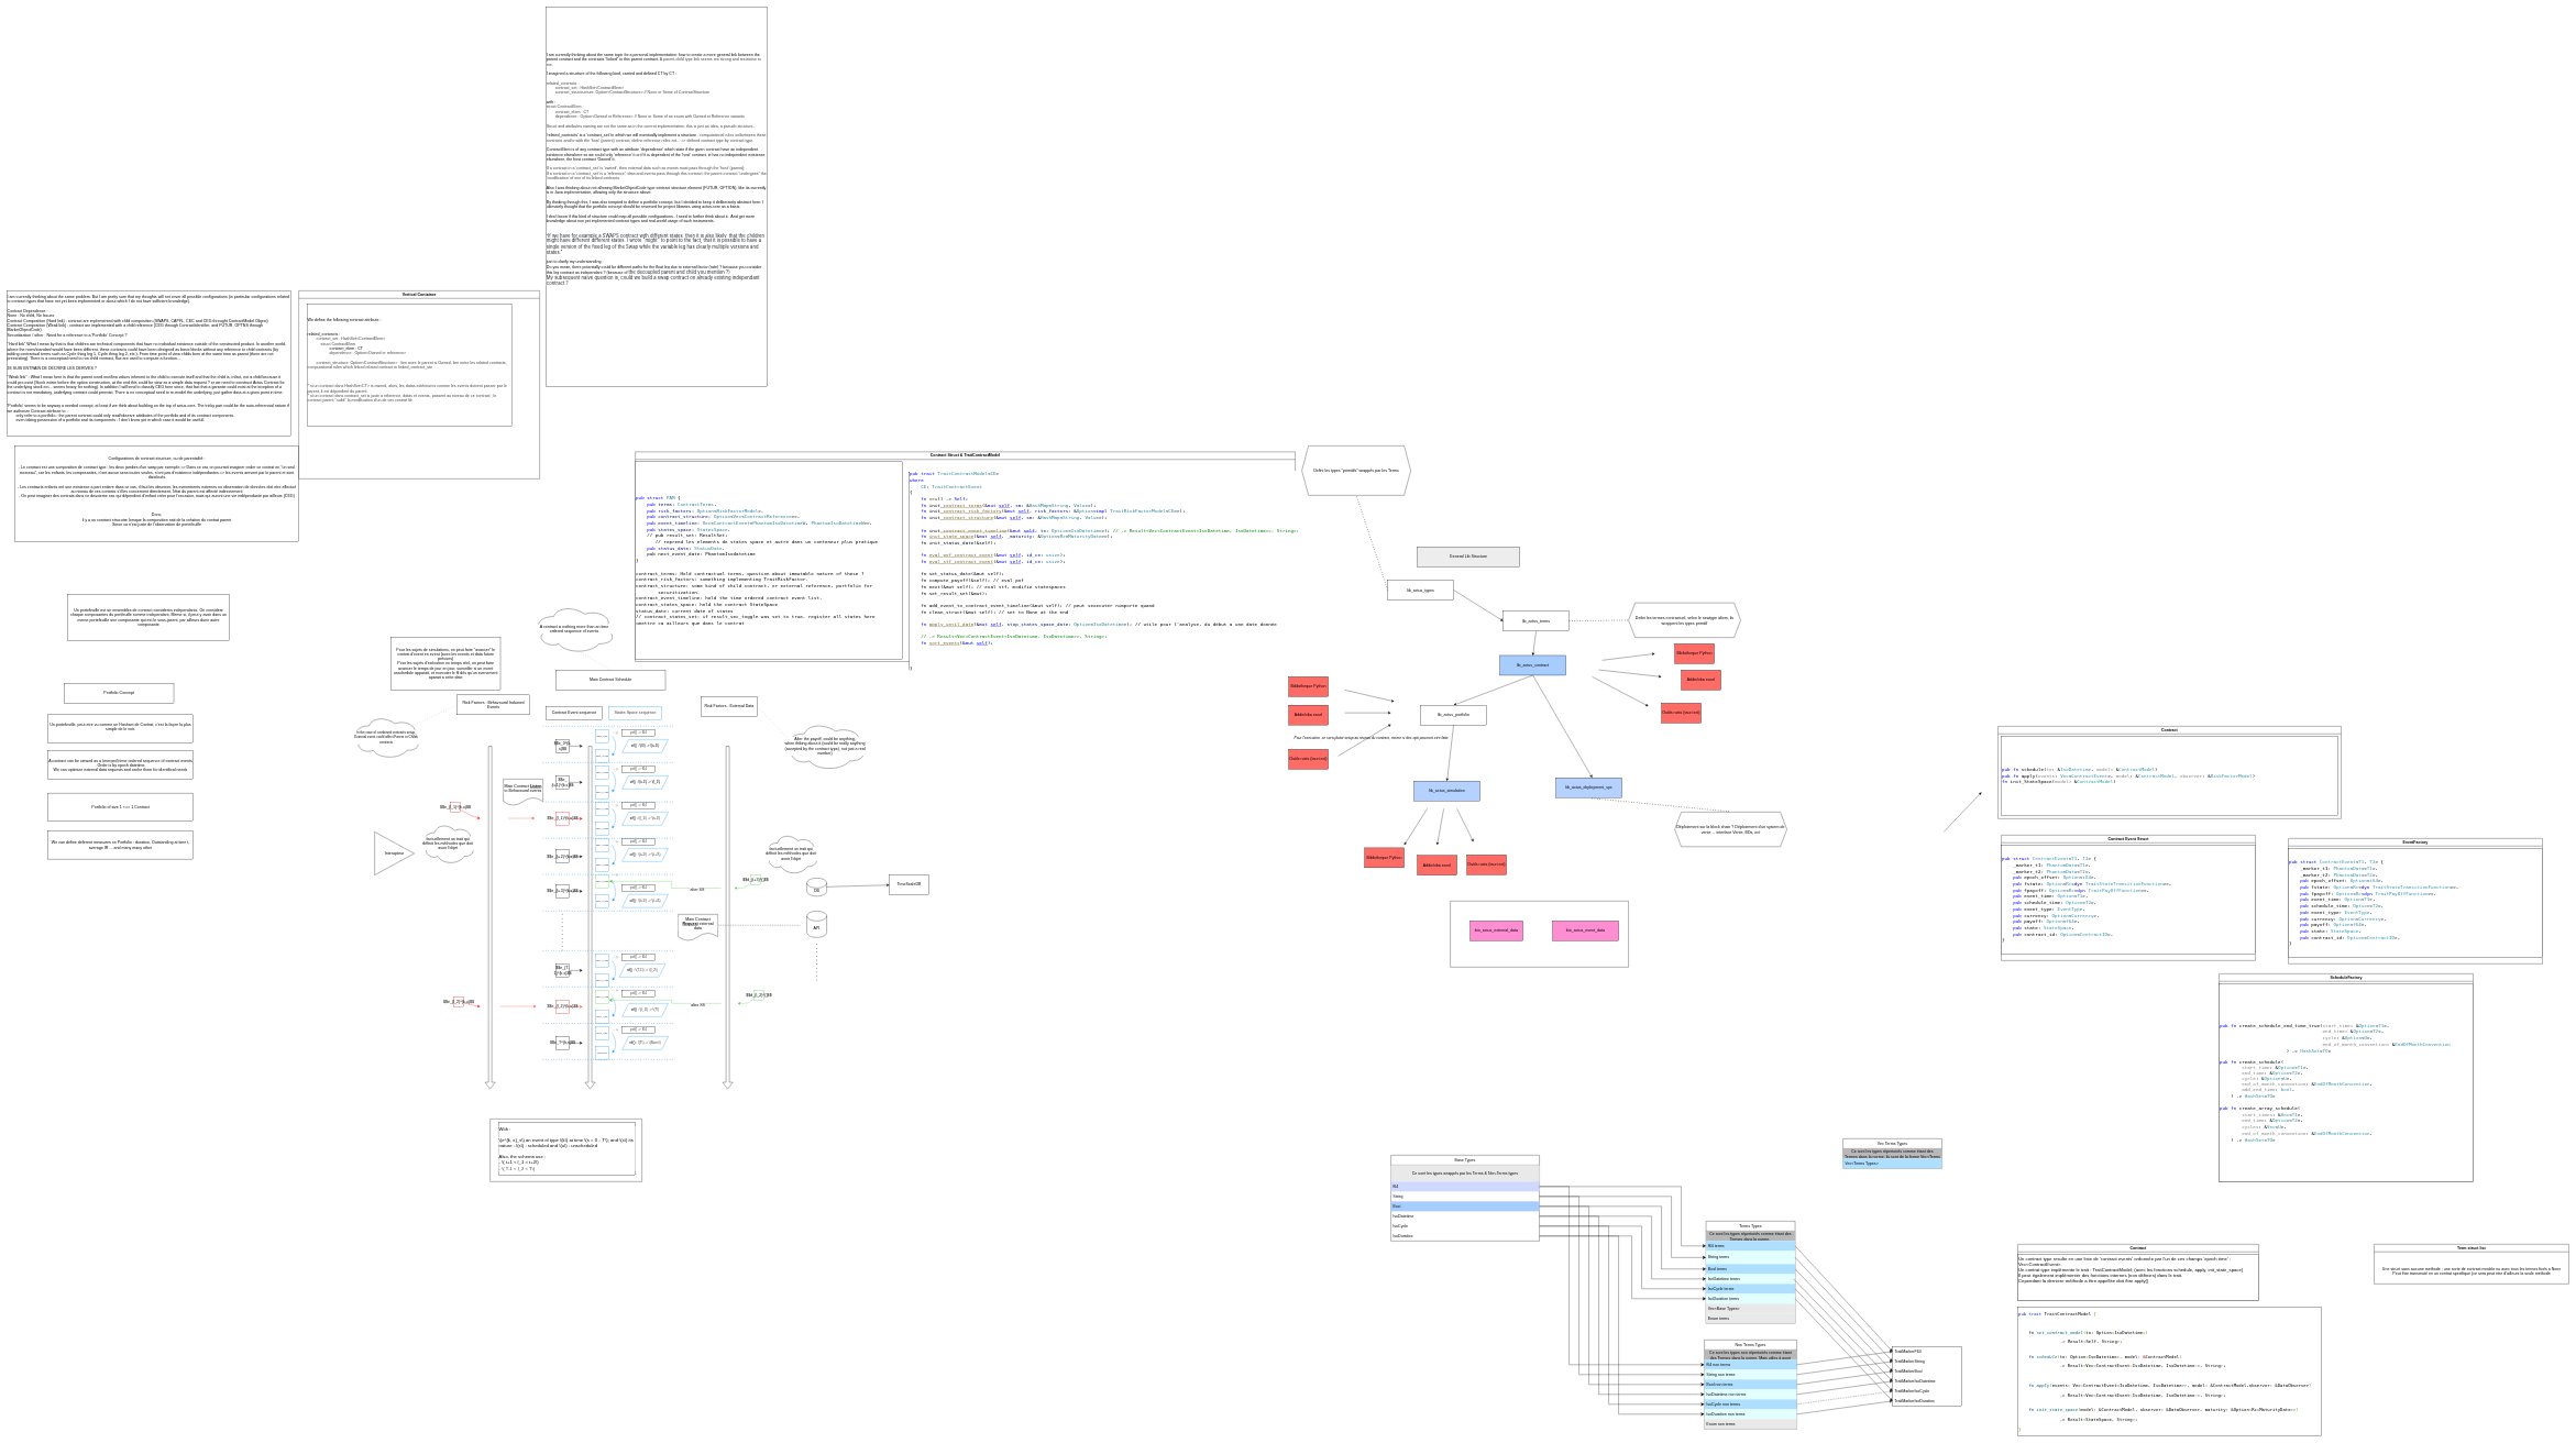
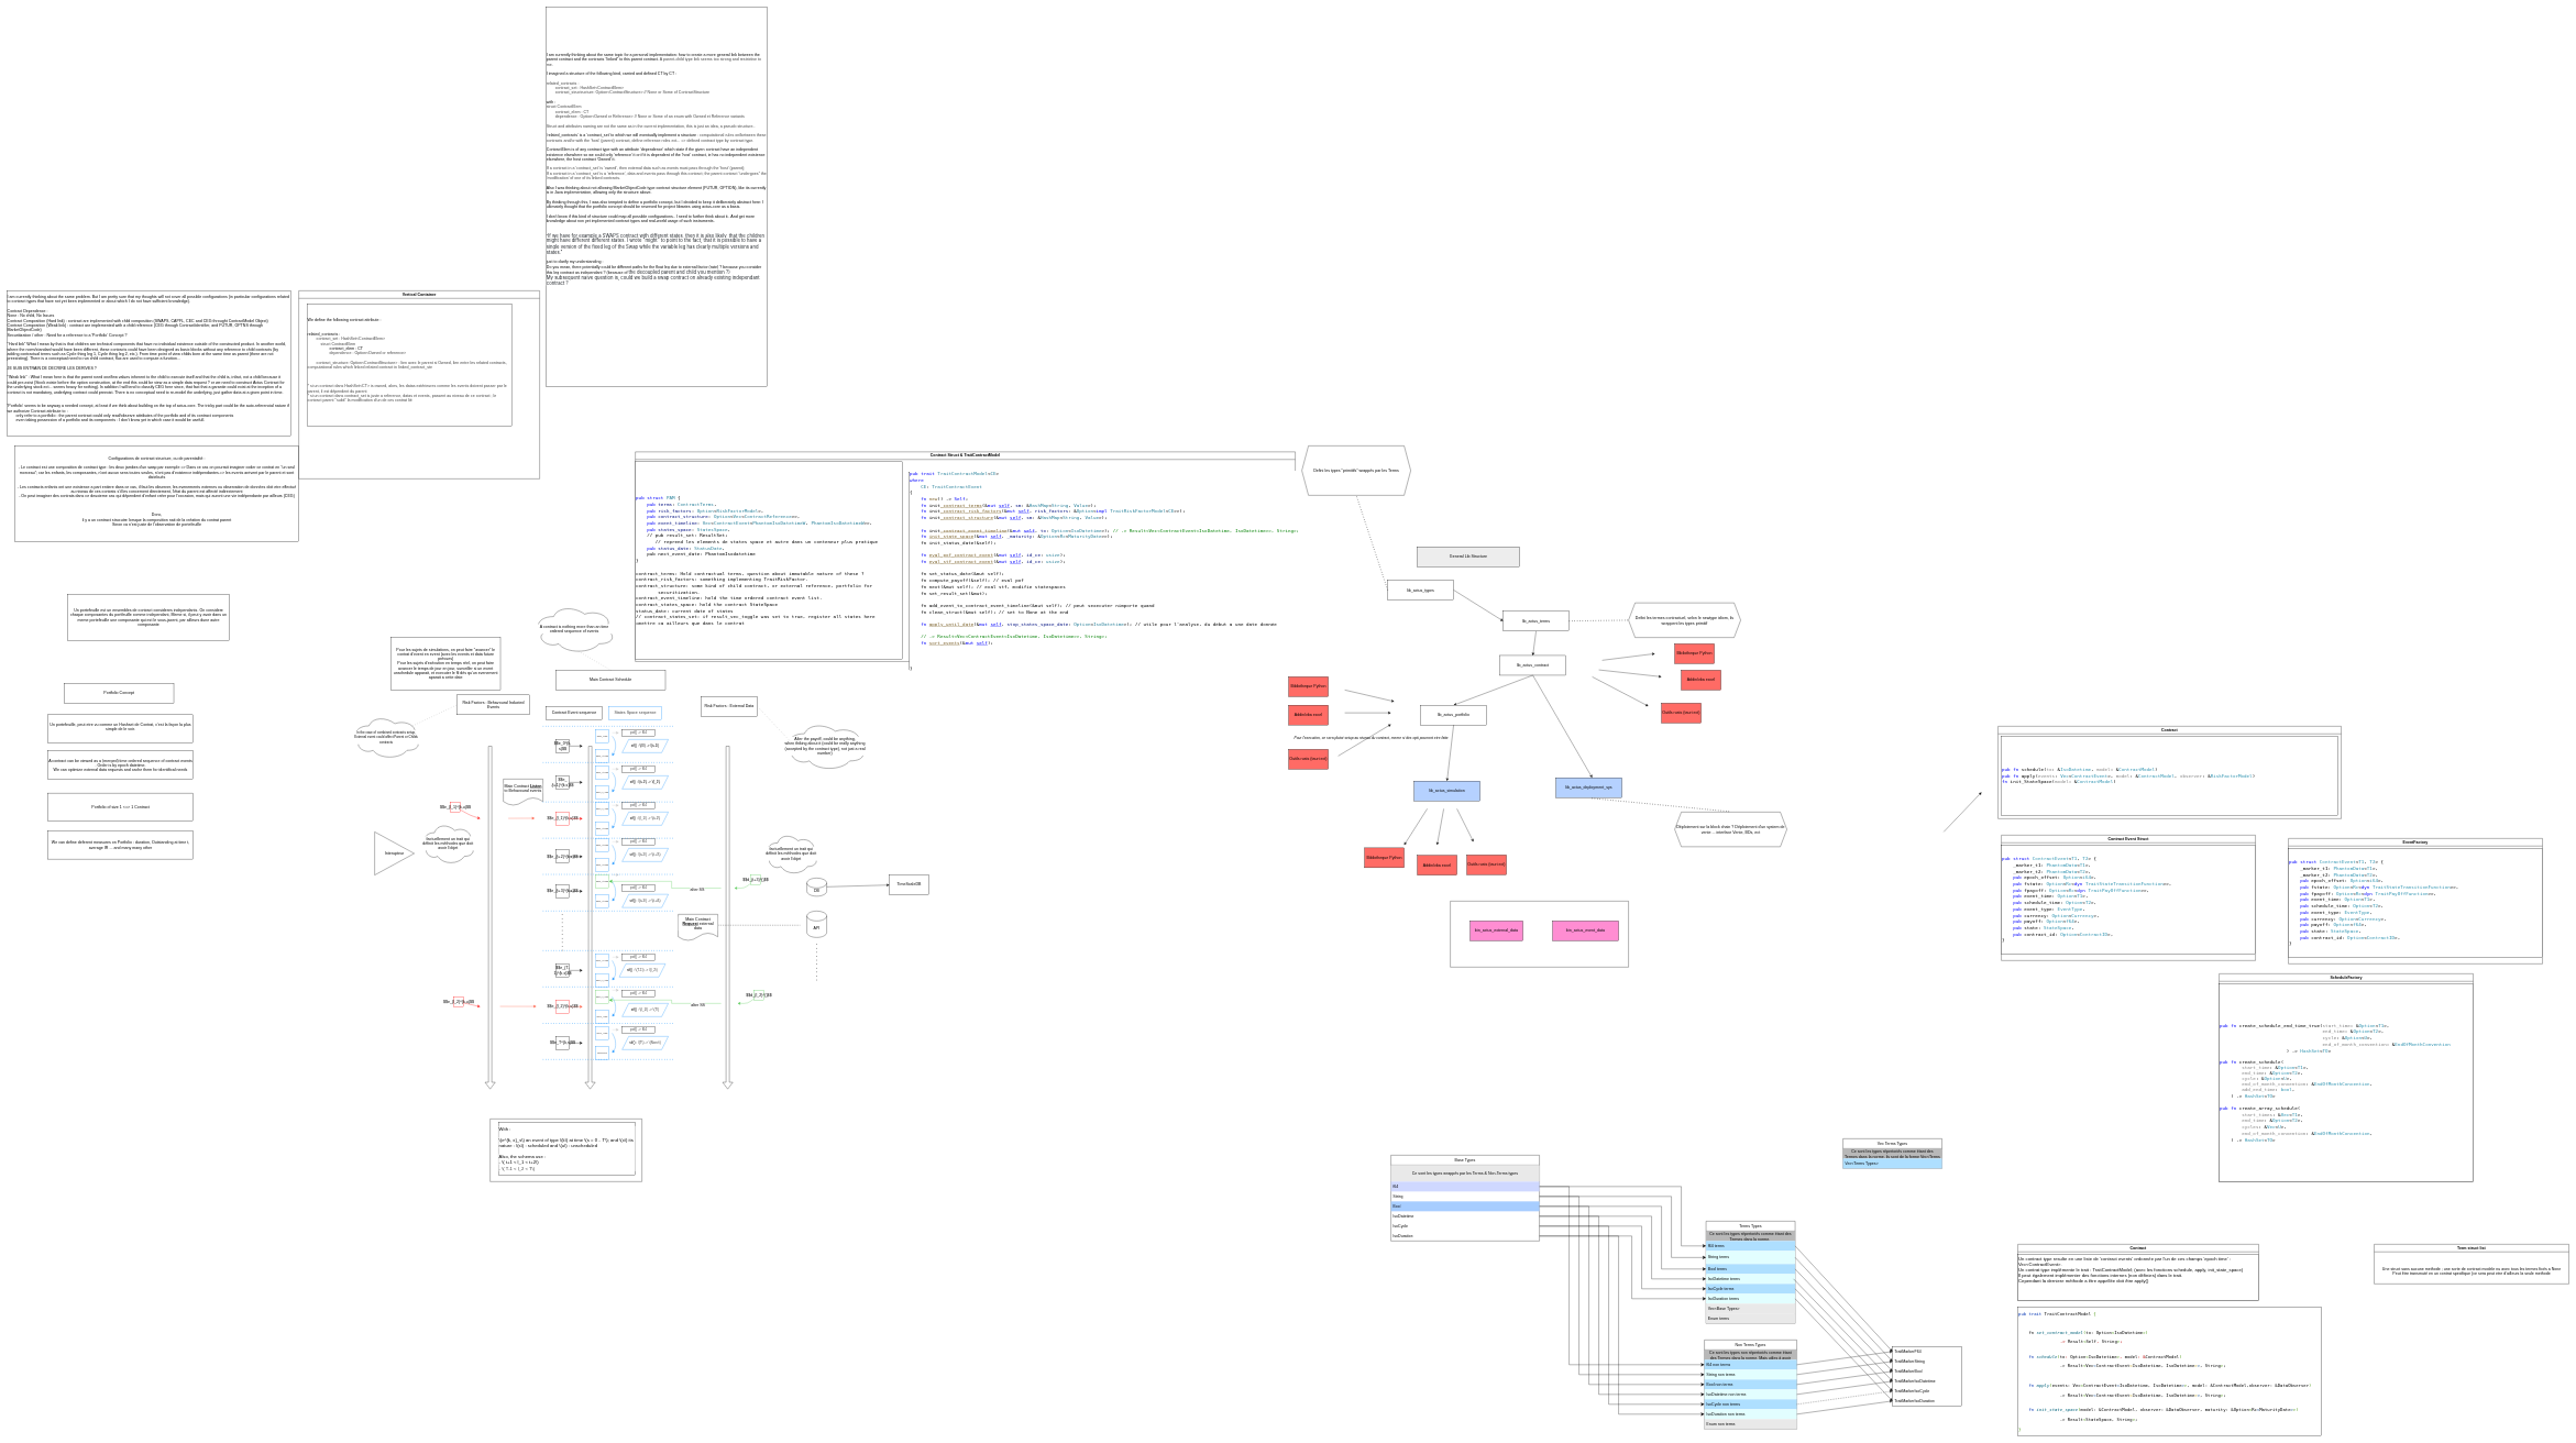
- <mxCell id="81" value="lib_actus_contract" style="rounded=0;whiteSpace=wrap;html=1;fillColor=#a7cdff;" parent="1" vertex="1"><mxGeometry x="4545" y="1985.38" width="200" height="60" as="geometry" /></mxCell>
+ <mxCell id="81" value="lib_actus_contract" style="rounded=0;whiteSpace=wrap;html=1;" parent="1" vertex="1"><mxGeometry x="4545" y="1985.38" width="200" height="60" as="geometry" /></mxCell>
